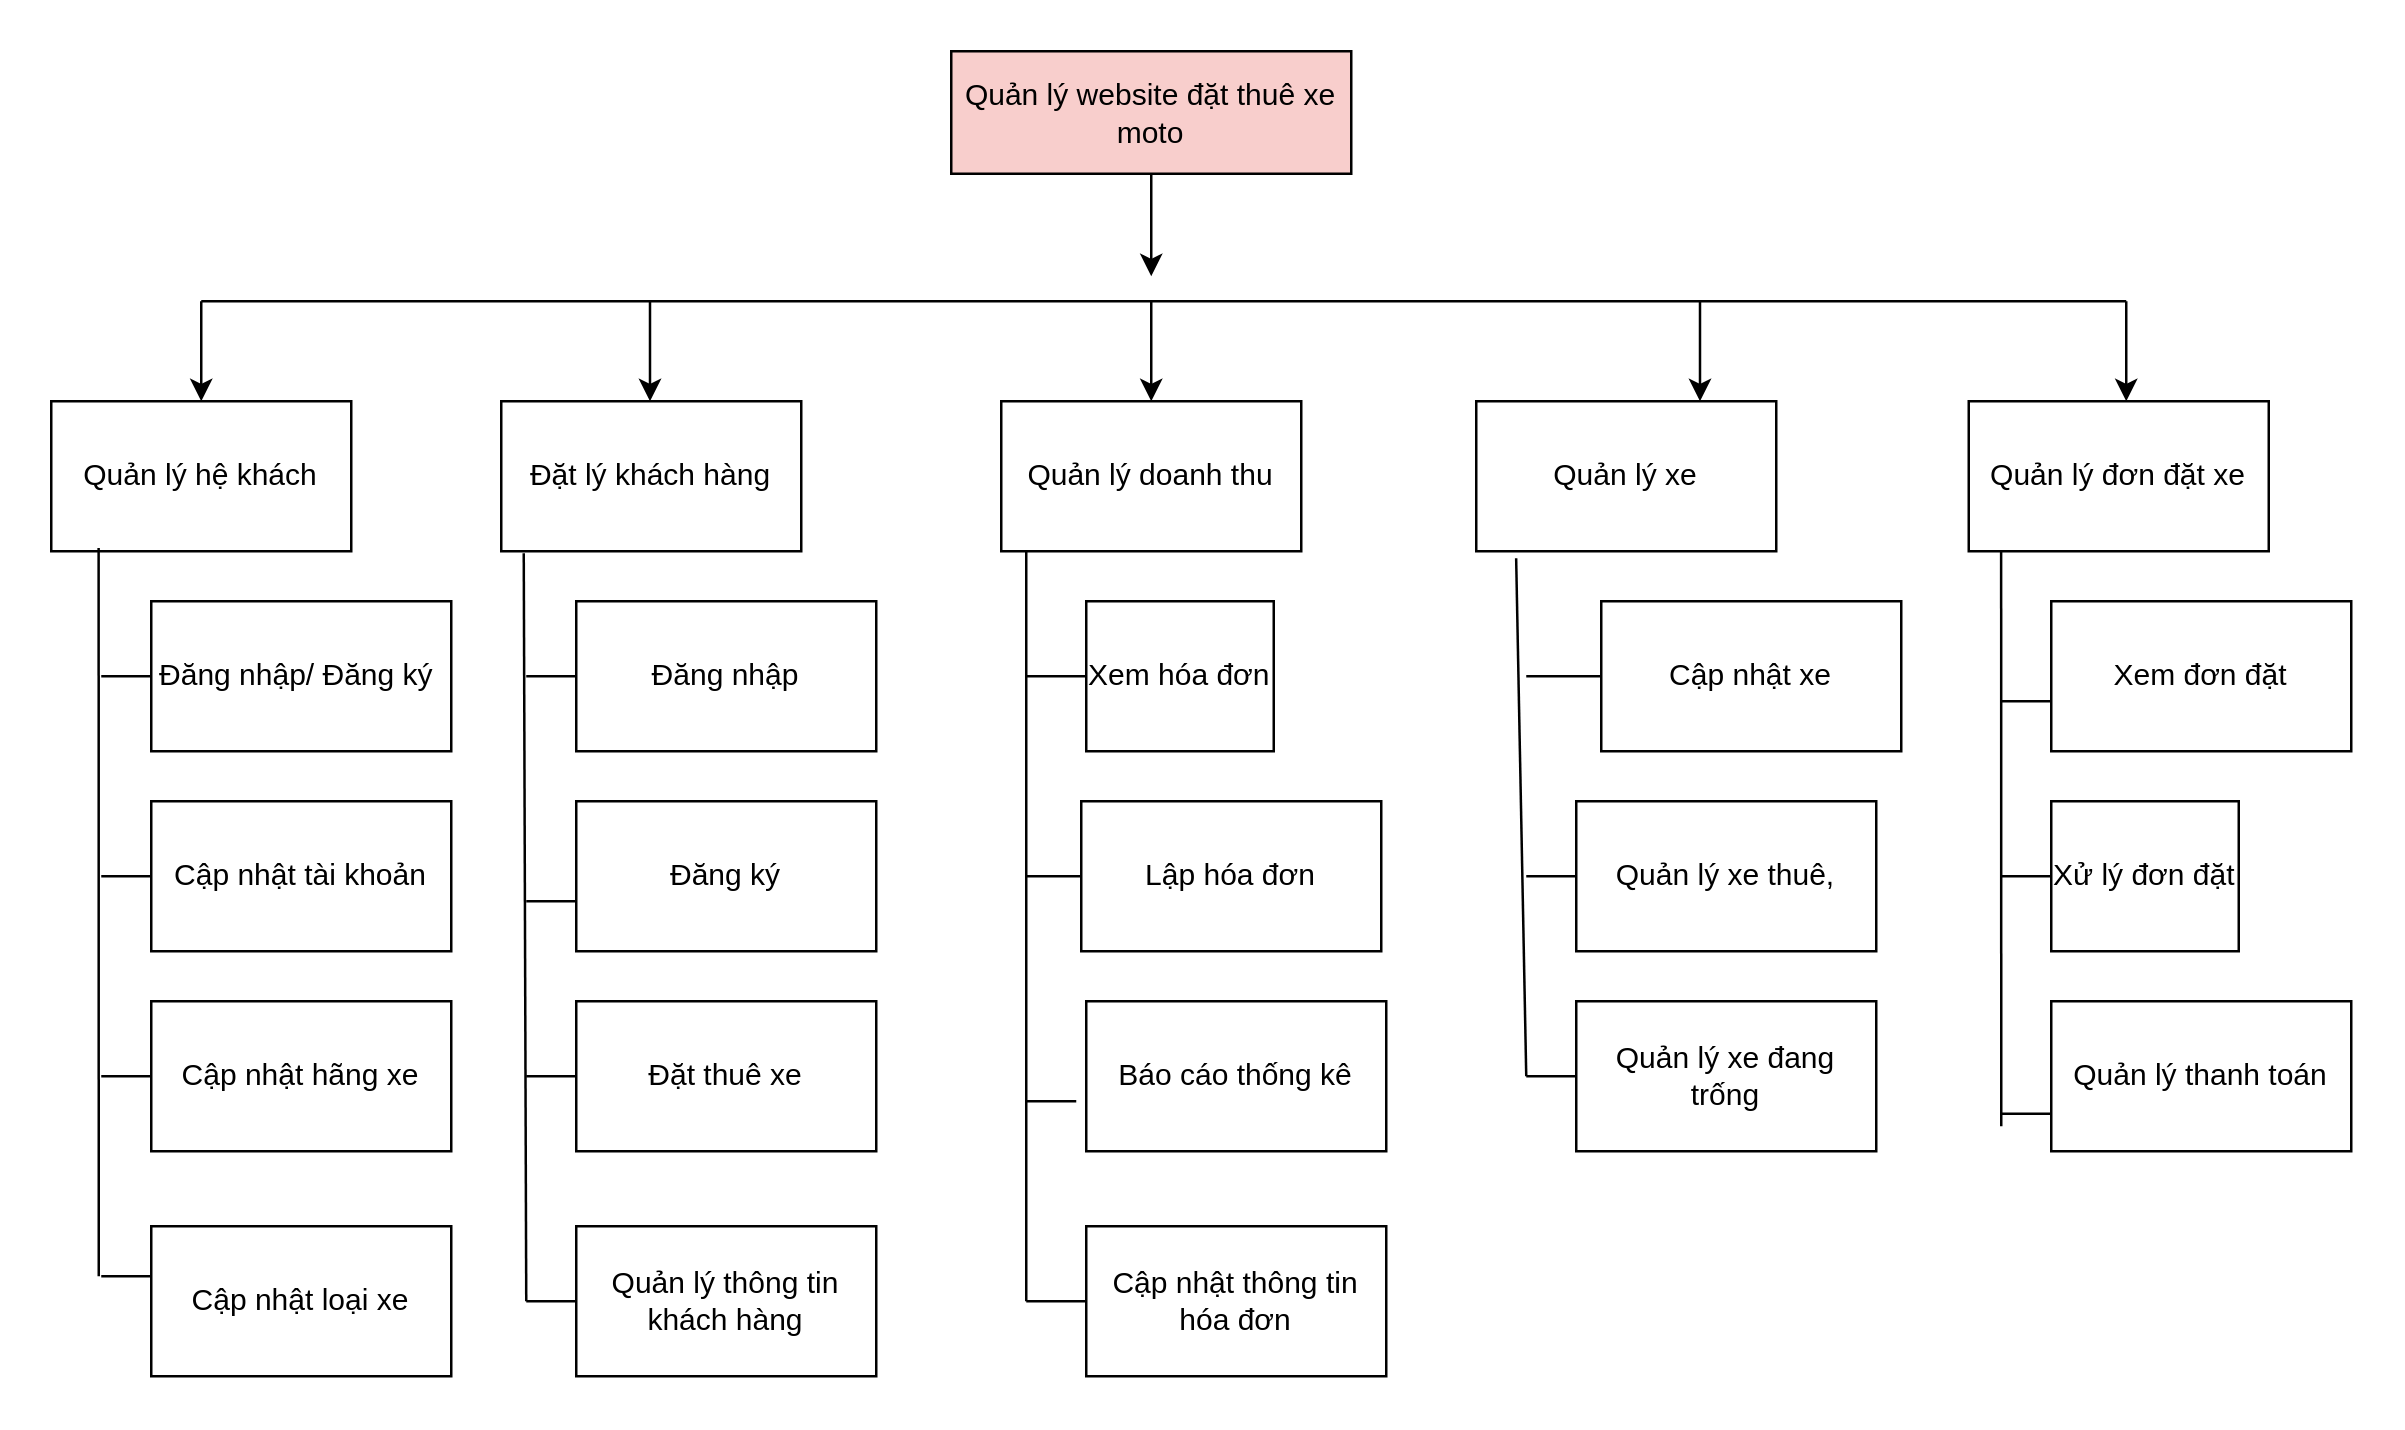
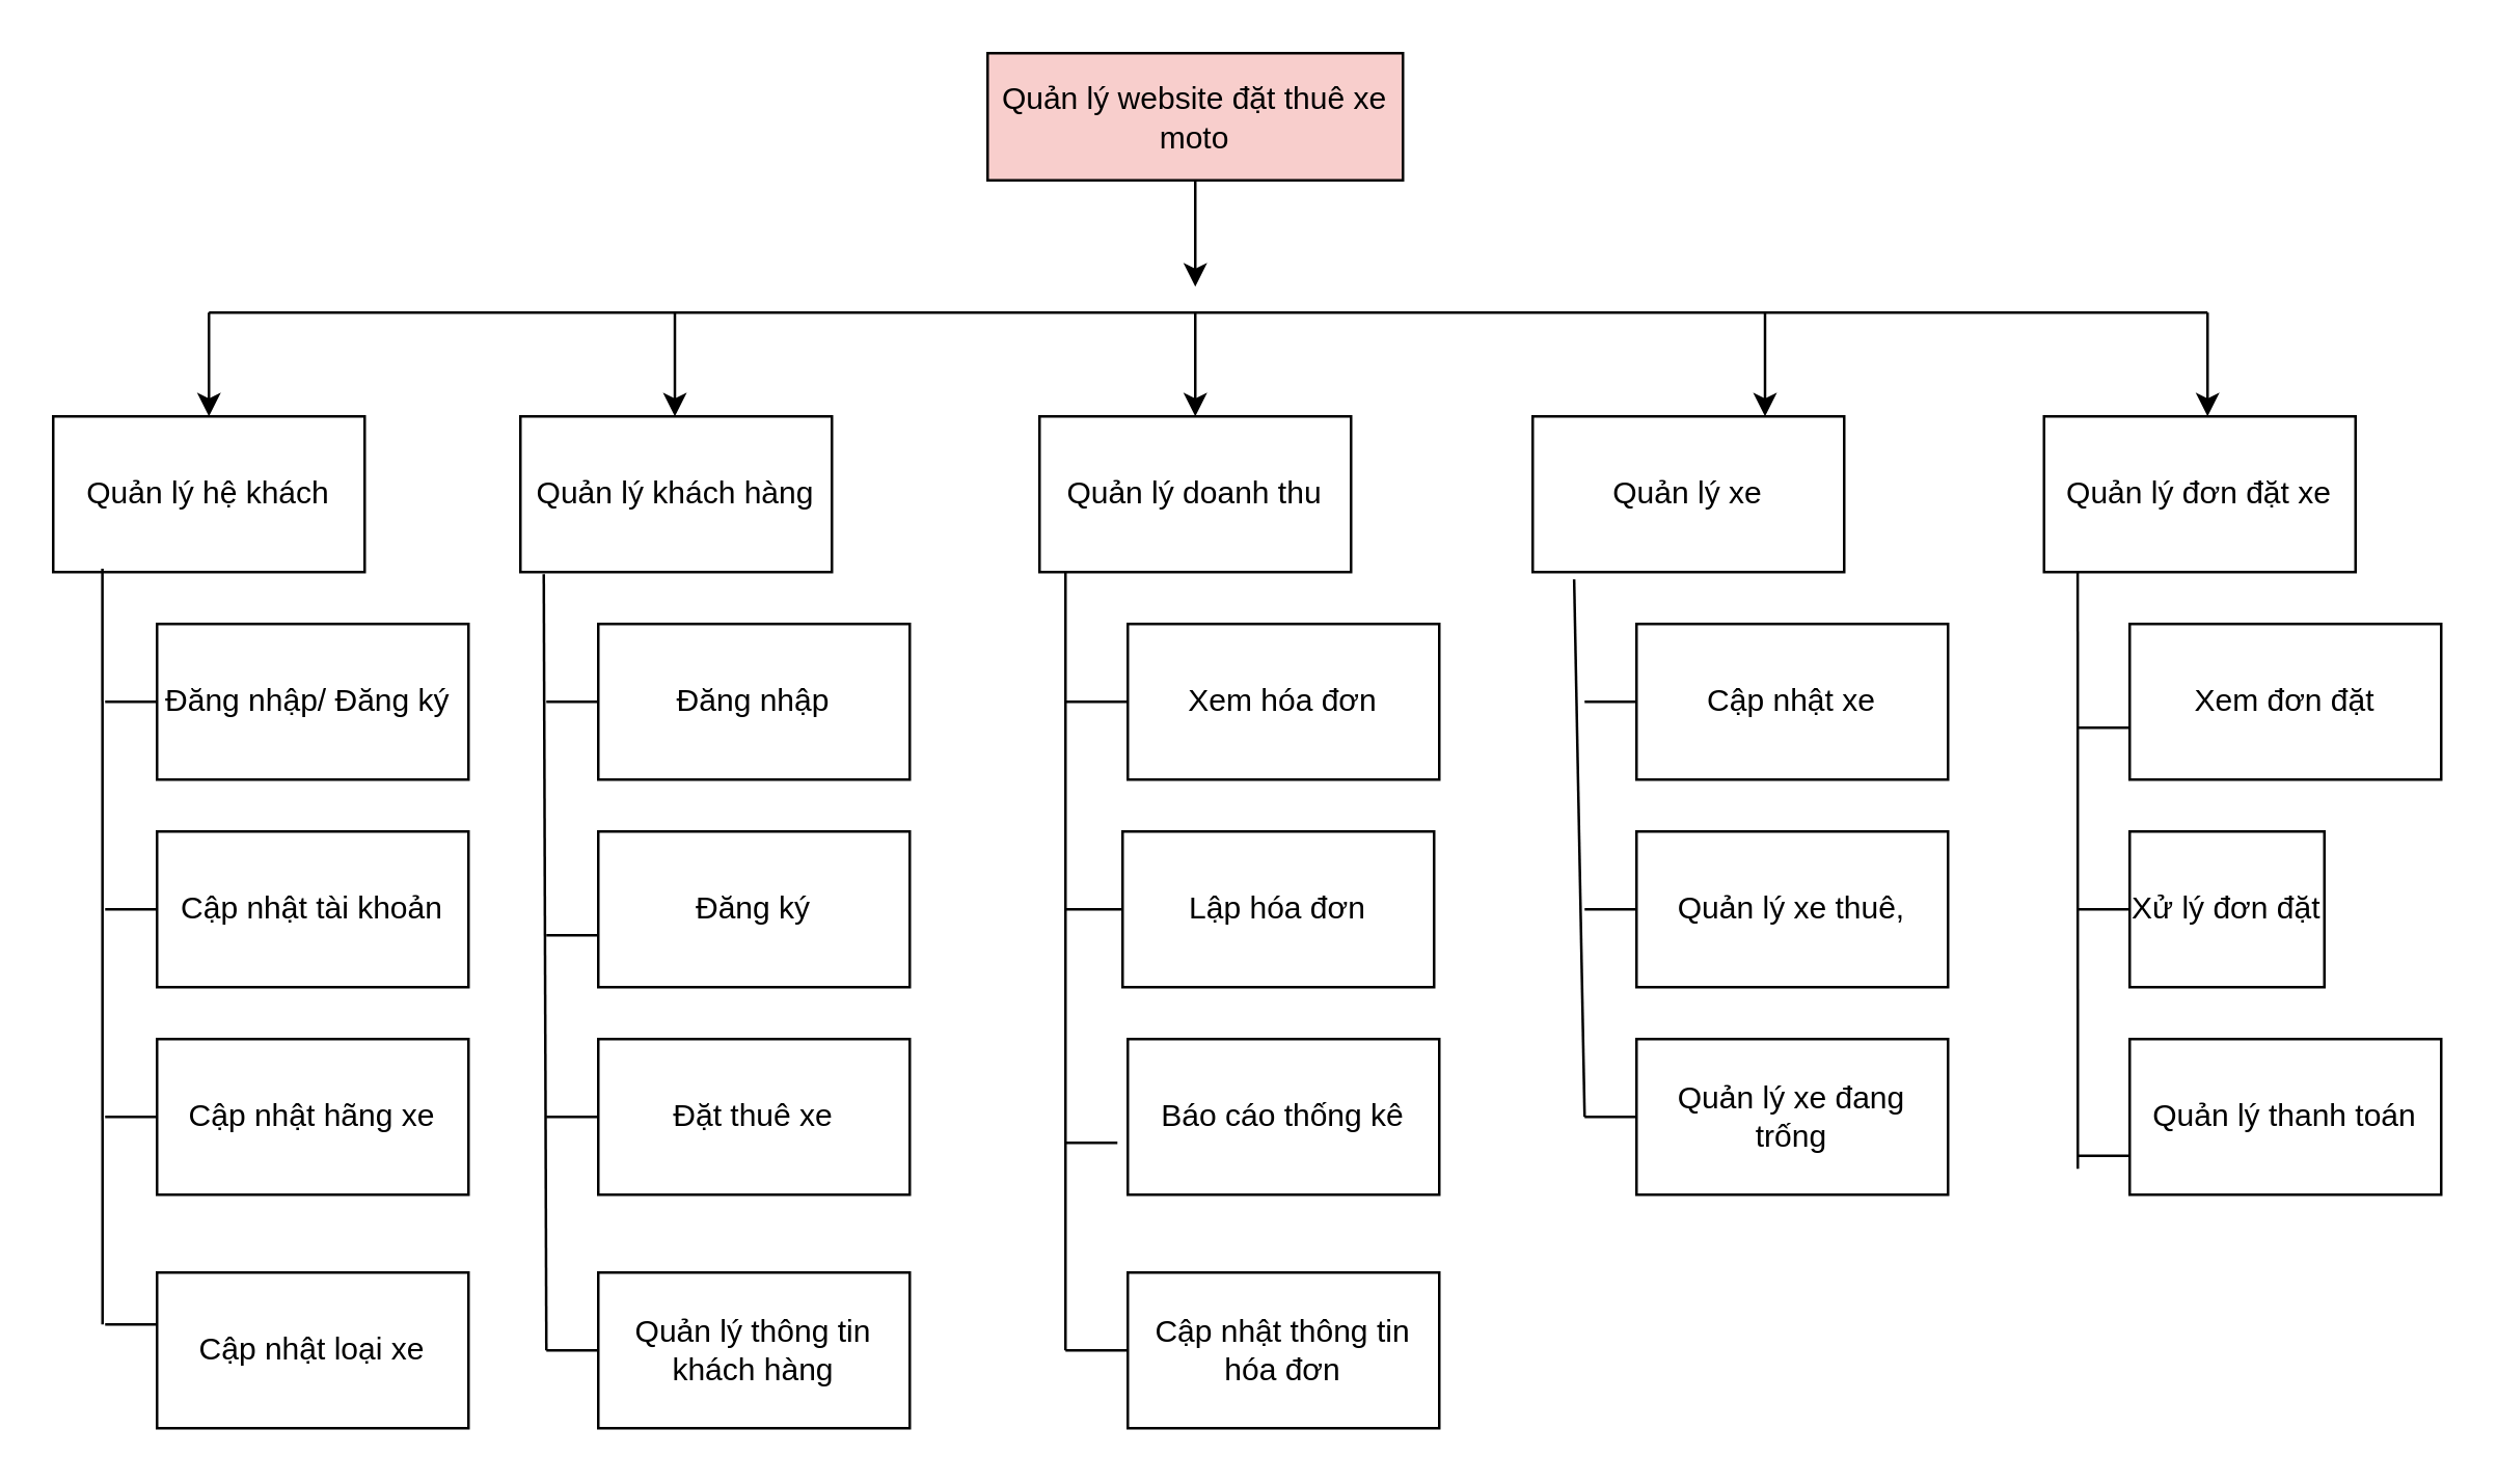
- <mxCell id="10" value="Đặt lý khách hàng" style="rounded=0;whiteSpace=wrap;html=1;" vertex="1" parent="1"><mxGeometry x="200" y="160" width="120" height="60" as="geometry" /></mxCell>
+ <mxCell id="10" value="Quản lý khách hàng" style="rounded=0;whiteSpace=wrap;html=1;" vertex="1" parent="1"><mxGeometry x="200" y="160" width="120" height="60" as="geometry" /></mxCell>
- <mxCell id="36" value="Xem hóa đơn" style="rounded=0;whiteSpace=wrap;html=1;" vertex="1" parent="1"><mxGeometry x="434" y="240" width="75" height="60" as="geometry" /></mxCell>
+ <mxCell id="36" value="Xem hóa đơn" style="rounded=0;whiteSpace=wrap;html=1;" vertex="1" parent="1"><mxGeometry x="434" y="240" width="120" height="60" as="geometry" /></mxCell>
- <mxCell id="44" value="Cập nhật xe" style="rounded=0;whiteSpace=wrap;html=1;" vertex="1" parent="1"><mxGeometry x="640" y="240" width="120" height="60" as="geometry" /></mxCell>
+ <mxCell id="44" value="Cập nhật xe" style="rounded=0;whiteSpace=wrap;html=1;" vertex="1" parent="1"><mxGeometry x="630" y="240" width="120" height="60" as="geometry" /></mxCell>
